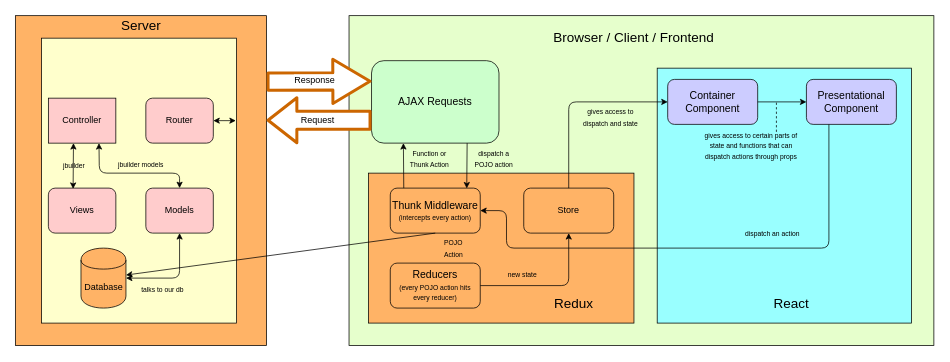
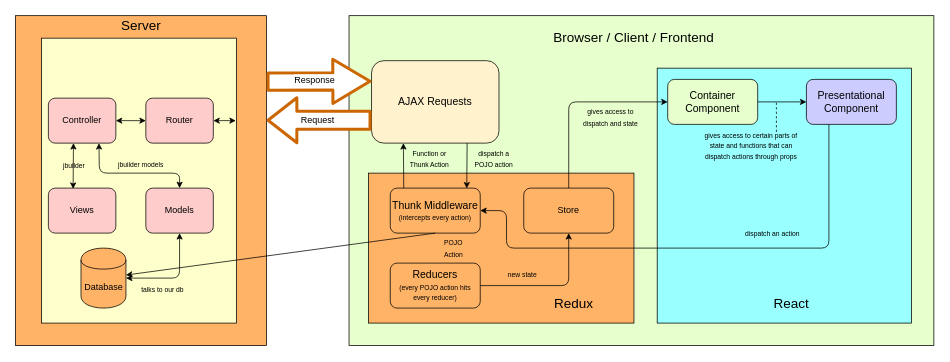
- <mxCell id="12" value="&lt;font style=&quot;font-size: 14px&quot;&gt;AJAX Requests&lt;/font&gt;" style="rounded=1;whiteSpace=wrap;html=1;fillColor=#CCFFCC;" vertex="1" parent="1"><mxGeometry x="495" y="80" width="170" height="110" as="geometry" /></mxCell>
+ <mxCell id="12" value="&lt;font style=&quot;font-size: 14px&quot;&gt;AJAX Requests&lt;/font&gt;" style="rounded=1;whiteSpace=wrap;html=1;fillColor=#fff2cc;" vertex="1" parent="1"><mxGeometry x="495" y="80" width="170" height="110" as="geometry" /></mxCell>
- <mxCell id="23" value="&lt;font style=&quot;font-size: 14px&quot;&gt;Container Component&lt;/font&gt;" style="rounded=1;whiteSpace=wrap;html=1;fillColor=#CCCCFF;" vertex="1" parent="1"><mxGeometry x="890" y="105" width="120" height="60" as="geometry" /></mxCell>
+ <mxCell id="23" value="&lt;font style=&quot;font-size: 14px&quot;&gt;Container Component&lt;/font&gt;" style="rounded=1;whiteSpace=wrap;html=1;fillColor=#e6ffcc;" vertex="1" parent="1"><mxGeometry x="890" y="105" width="120" height="60" as="geometry" /></mxCell>
- <mxCell id="9" value="Controller&lt;br&gt;" style="whiteSpace=wrap;html=1;fillColor=#FFCCCC;rounded=0;" vertex="1" parent="1"><mxGeometry x="64" y="130" width="90" height="60" as="geometry" /></mxCell>
+ <mxCell id="9" value="Controller&lt;br&gt;" style="rounded=1;whiteSpace=wrap;html=1;fillColor=#FFCCCC;" vertex="1" parent="1"><mxGeometry x="64" y="130" width="90" height="60" as="geometry" /></mxCell>
+ <mxCell id="11" value="" style="endArrow=classic;startArrow=classic;html=1;fillColor=#CCFF99;exitX=1;exitY=0.5;exitDx=0;exitDy=0;entryX=0;entryY=0.5;entryDx=0;entryDy=0;" edge="1" parent="1" source="9" target="18"><mxGeometry width="50" height="50" relative="1" as="geometry"><mxPoint x="14" y="460" as="sourcePoint" /><mxPoint x="214" y="160" as="targetPoint" /></mxGeometry></mxCell>
